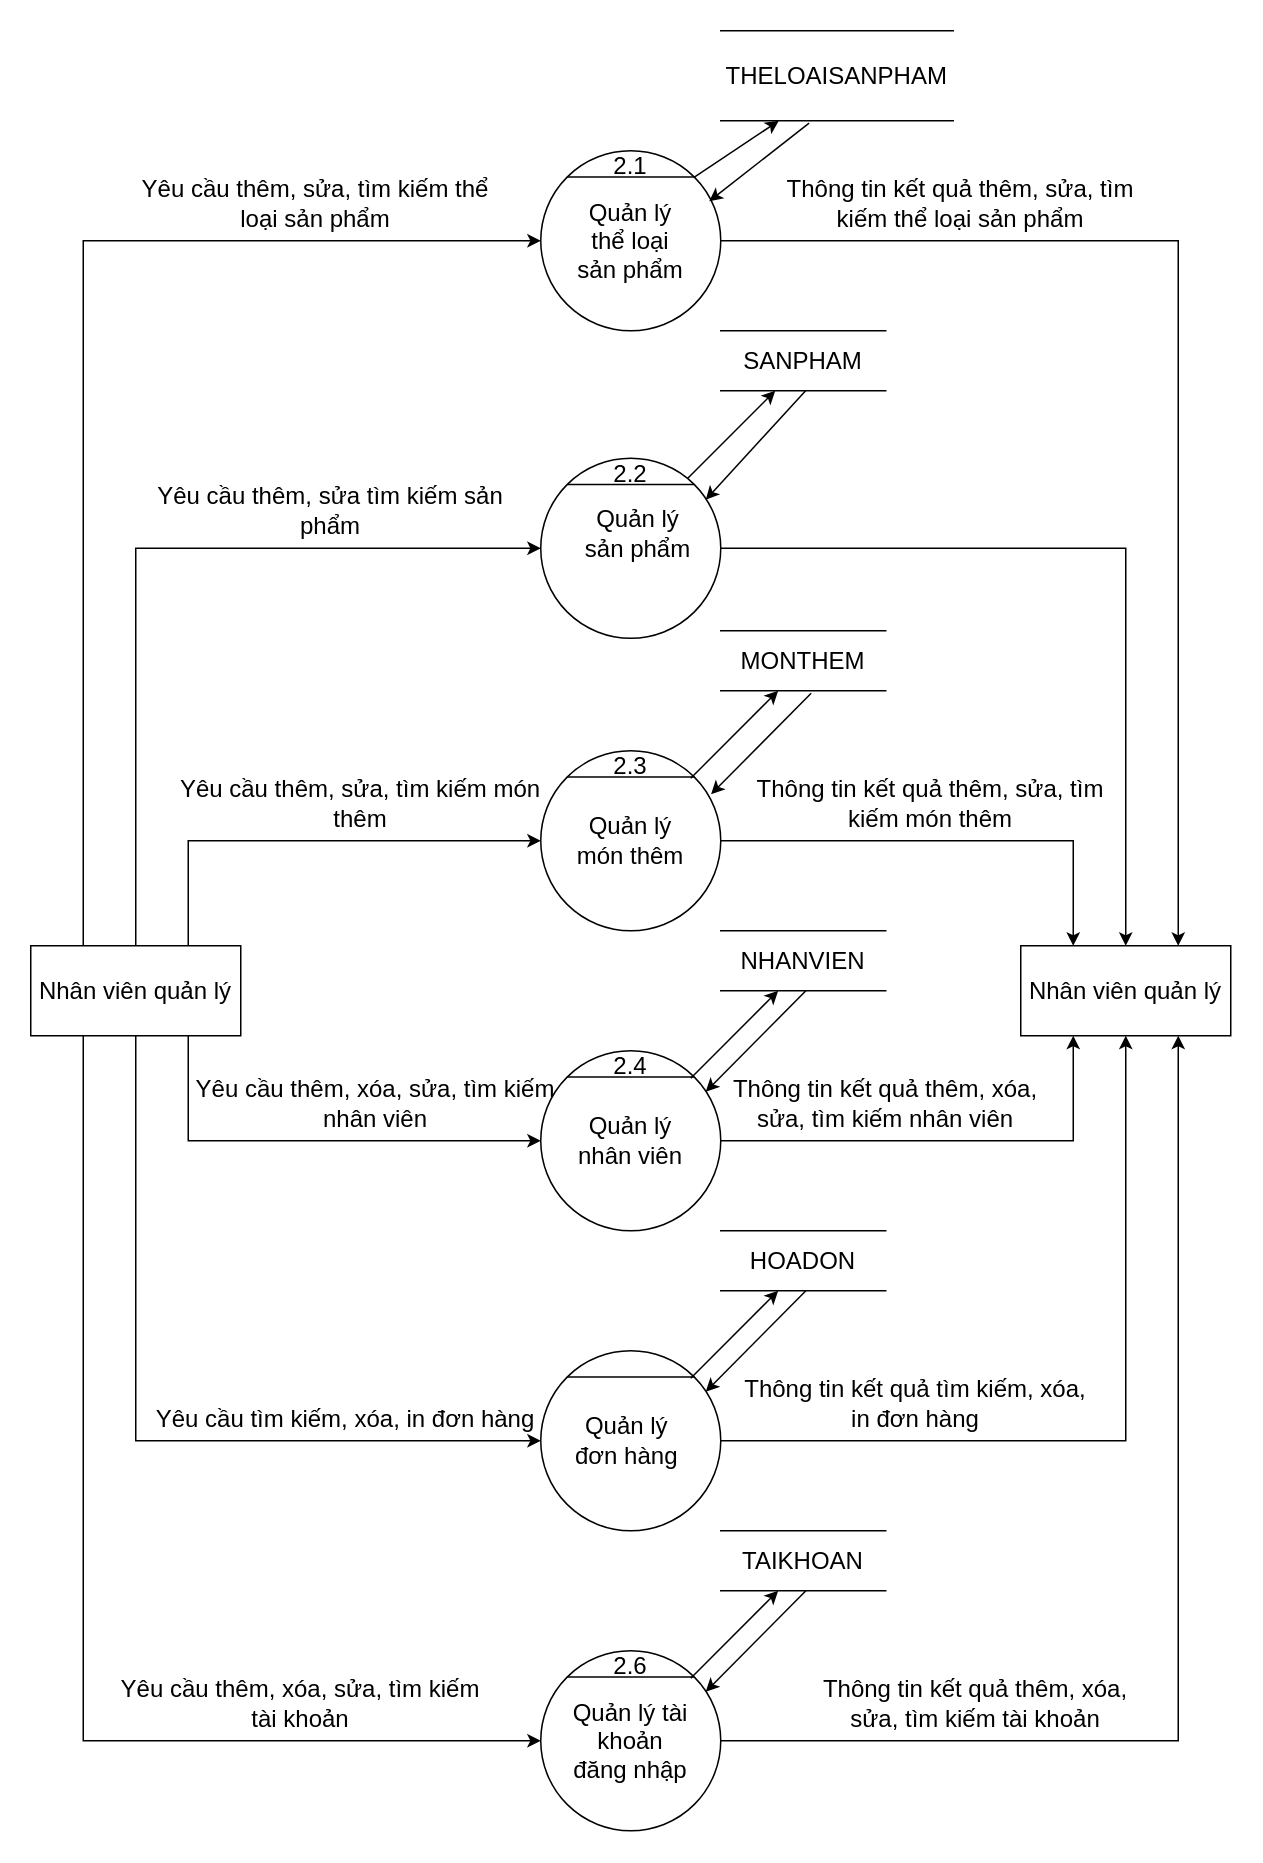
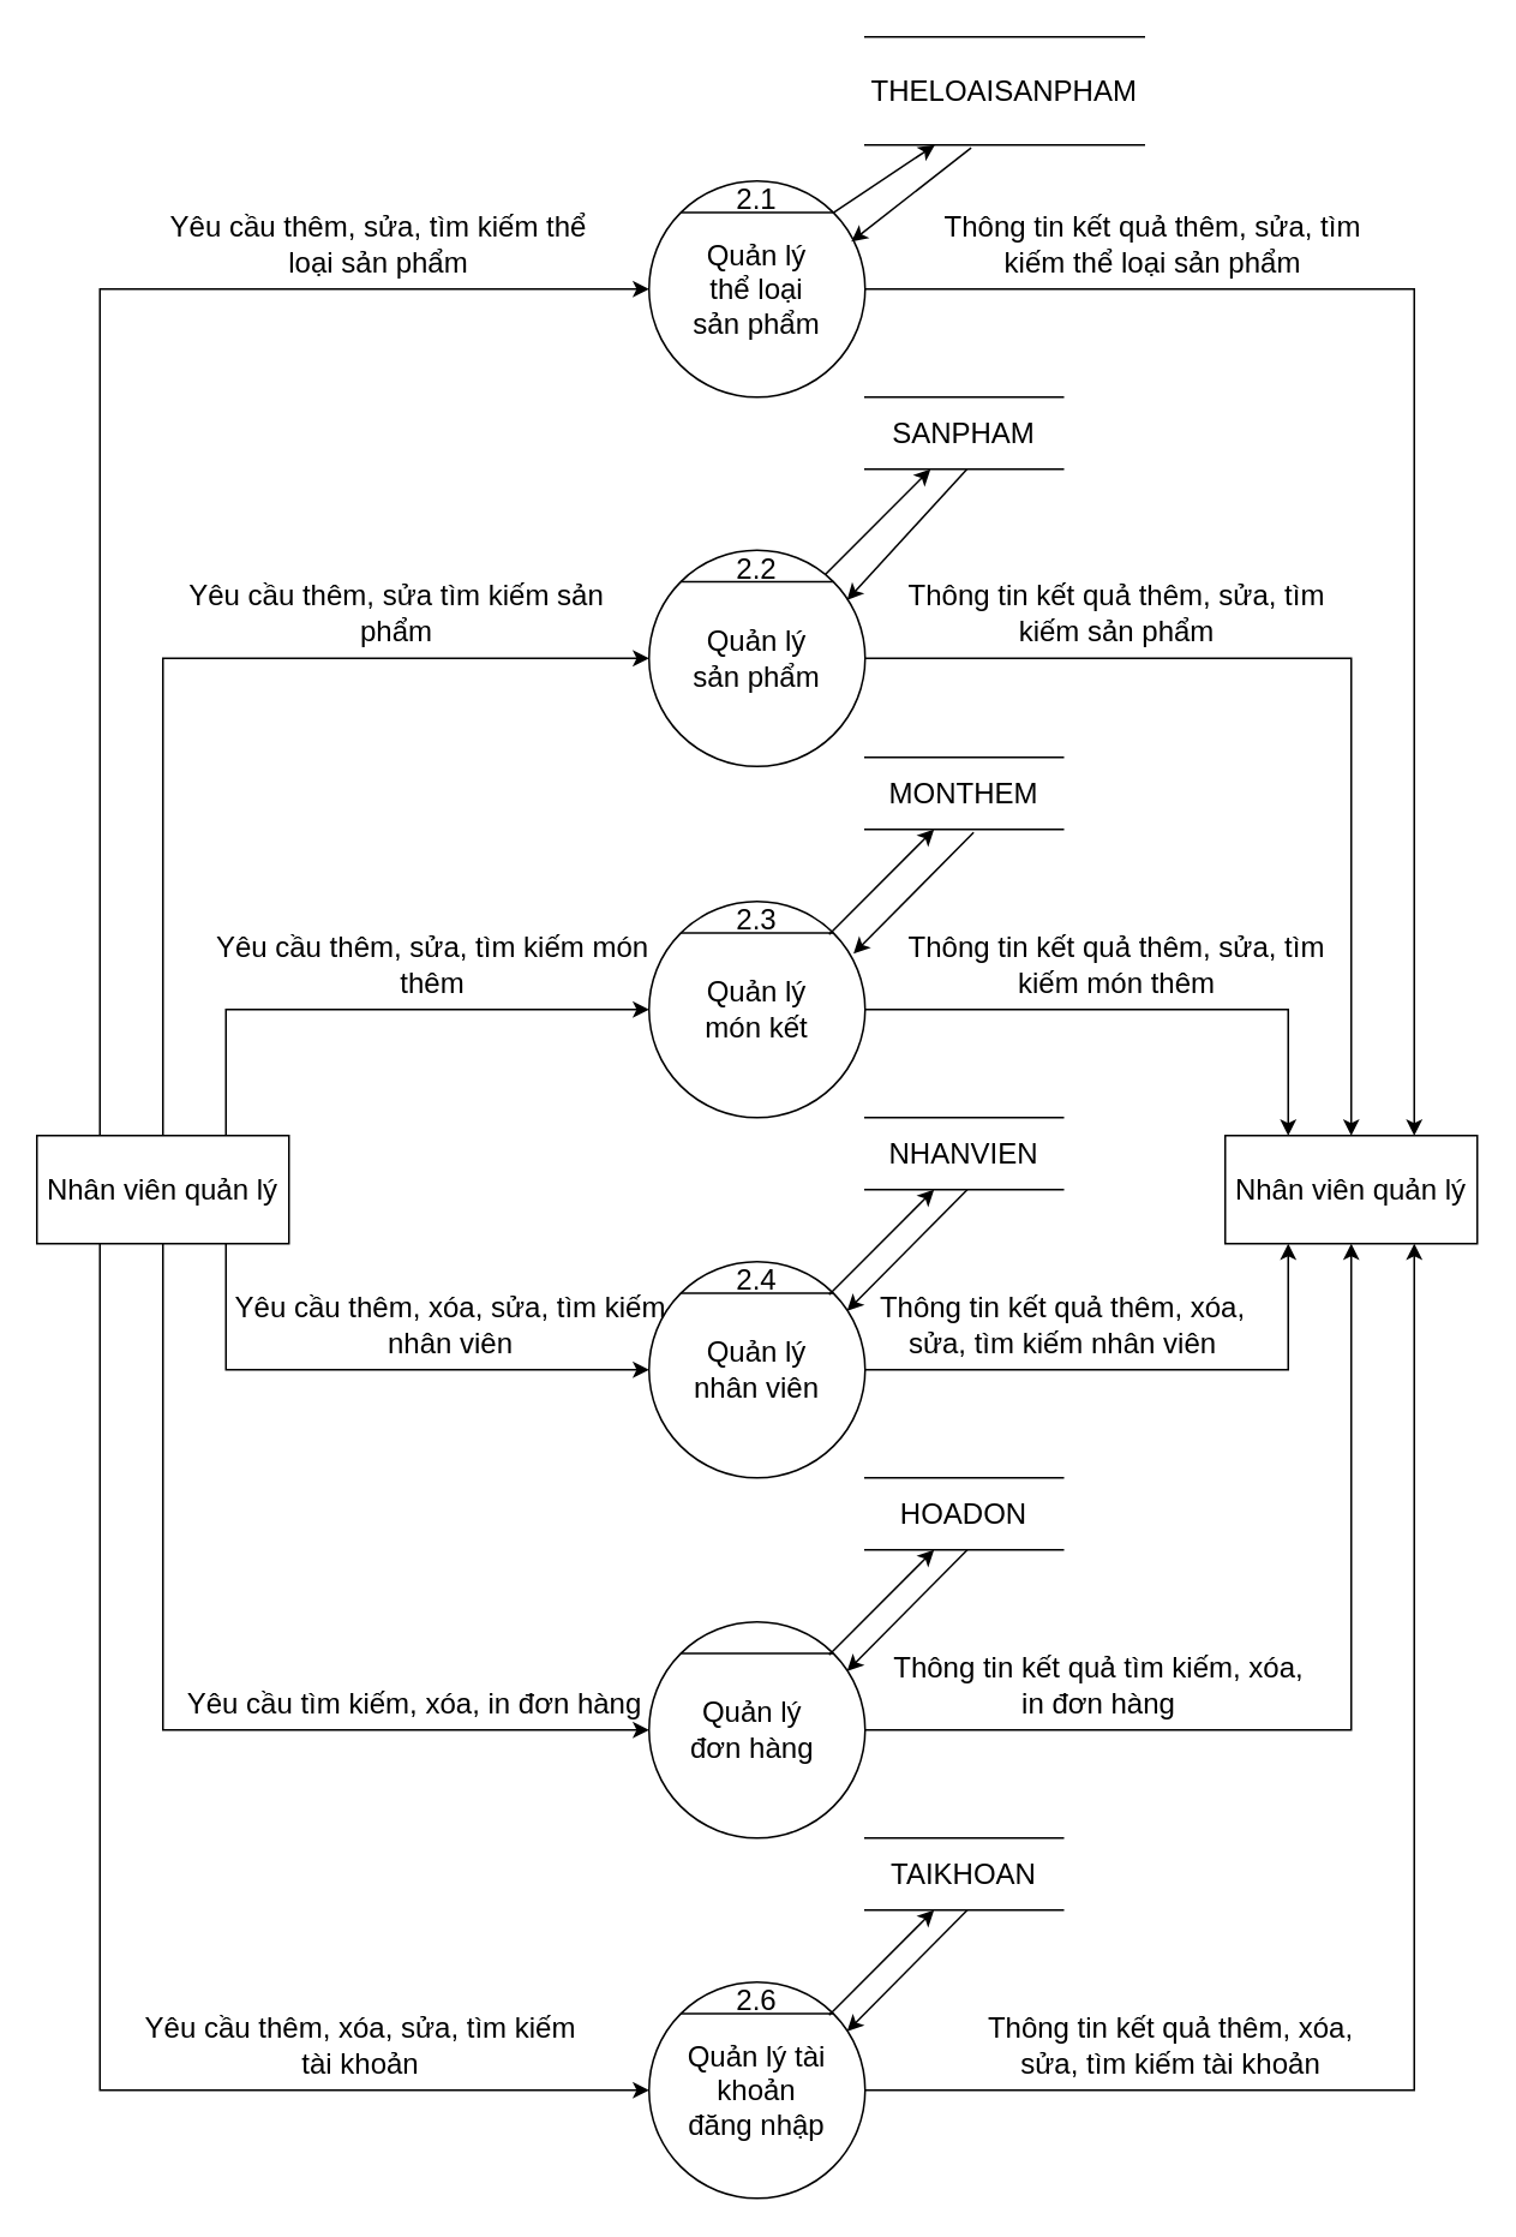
+ <mxCell id="60" value="Thông tin kết quả&amp;nbsp;thêm, sửa, tìm kiếm sản phẩm" style="text;html=1;strokeColor=none;fillColor=none;align=center;verticalAlign=middle;whiteSpace=wrap;rounded=0;fontSize=16;" parent="1" vertex="1"><mxGeometry x="490" y="325" width="260" height="30" as="geometry" /></mxCell>
- <mxCell id="8" value="&lt;font style=&quot;font-size: 16px;&quot;&gt;Quản lý sản phẩm&lt;/font&gt;" style="text;html=1;strokeColor=none;fillColor=none;align=center;verticalAlign=middle;whiteSpace=wrap;rounded=0;fontSize=16;" parent="1" vertex="1"><mxGeometry x="385" y="340" width="80" height="30" as="geometry" /></mxCell>
+ <mxCell id="8" value="&lt;font style=&quot;font-size: 16px;&quot;&gt;Quản lý sản phẩm&lt;/font&gt;" style="text;html=1;strokeColor=none;fillColor=none;align=center;verticalAlign=middle;whiteSpace=wrap;rounded=0;fontSize=16;" parent="1" vertex="1"><mxGeometry x="380" y="350" width="80" height="30" as="geometry" /></mxCell>
- <mxCell id="12" value="&lt;font style=&quot;font-size: 16px;&quot;&gt;Quản lý món thêm&lt;/font&gt;" style="text;html=1;strokeColor=none;fillColor=none;align=center;verticalAlign=middle;whiteSpace=wrap;rounded=0;fontSize=16;" parent="1" vertex="1"><mxGeometry x="380" y="545" width="80" height="30" as="geometry" /></mxCell>
+ <mxCell id="12" value="&lt;font style=&quot;font-size: 16px;&quot;&gt;Quản lý món kết&lt;/font&gt;" style="text;html=1;strokeColor=none;fillColor=none;align=center;verticalAlign=middle;whiteSpace=wrap;rounded=0;fontSize=16;" parent="1" vertex="1"><mxGeometry x="380" y="545" width="80" height="30" as="geometry" /></mxCell>
